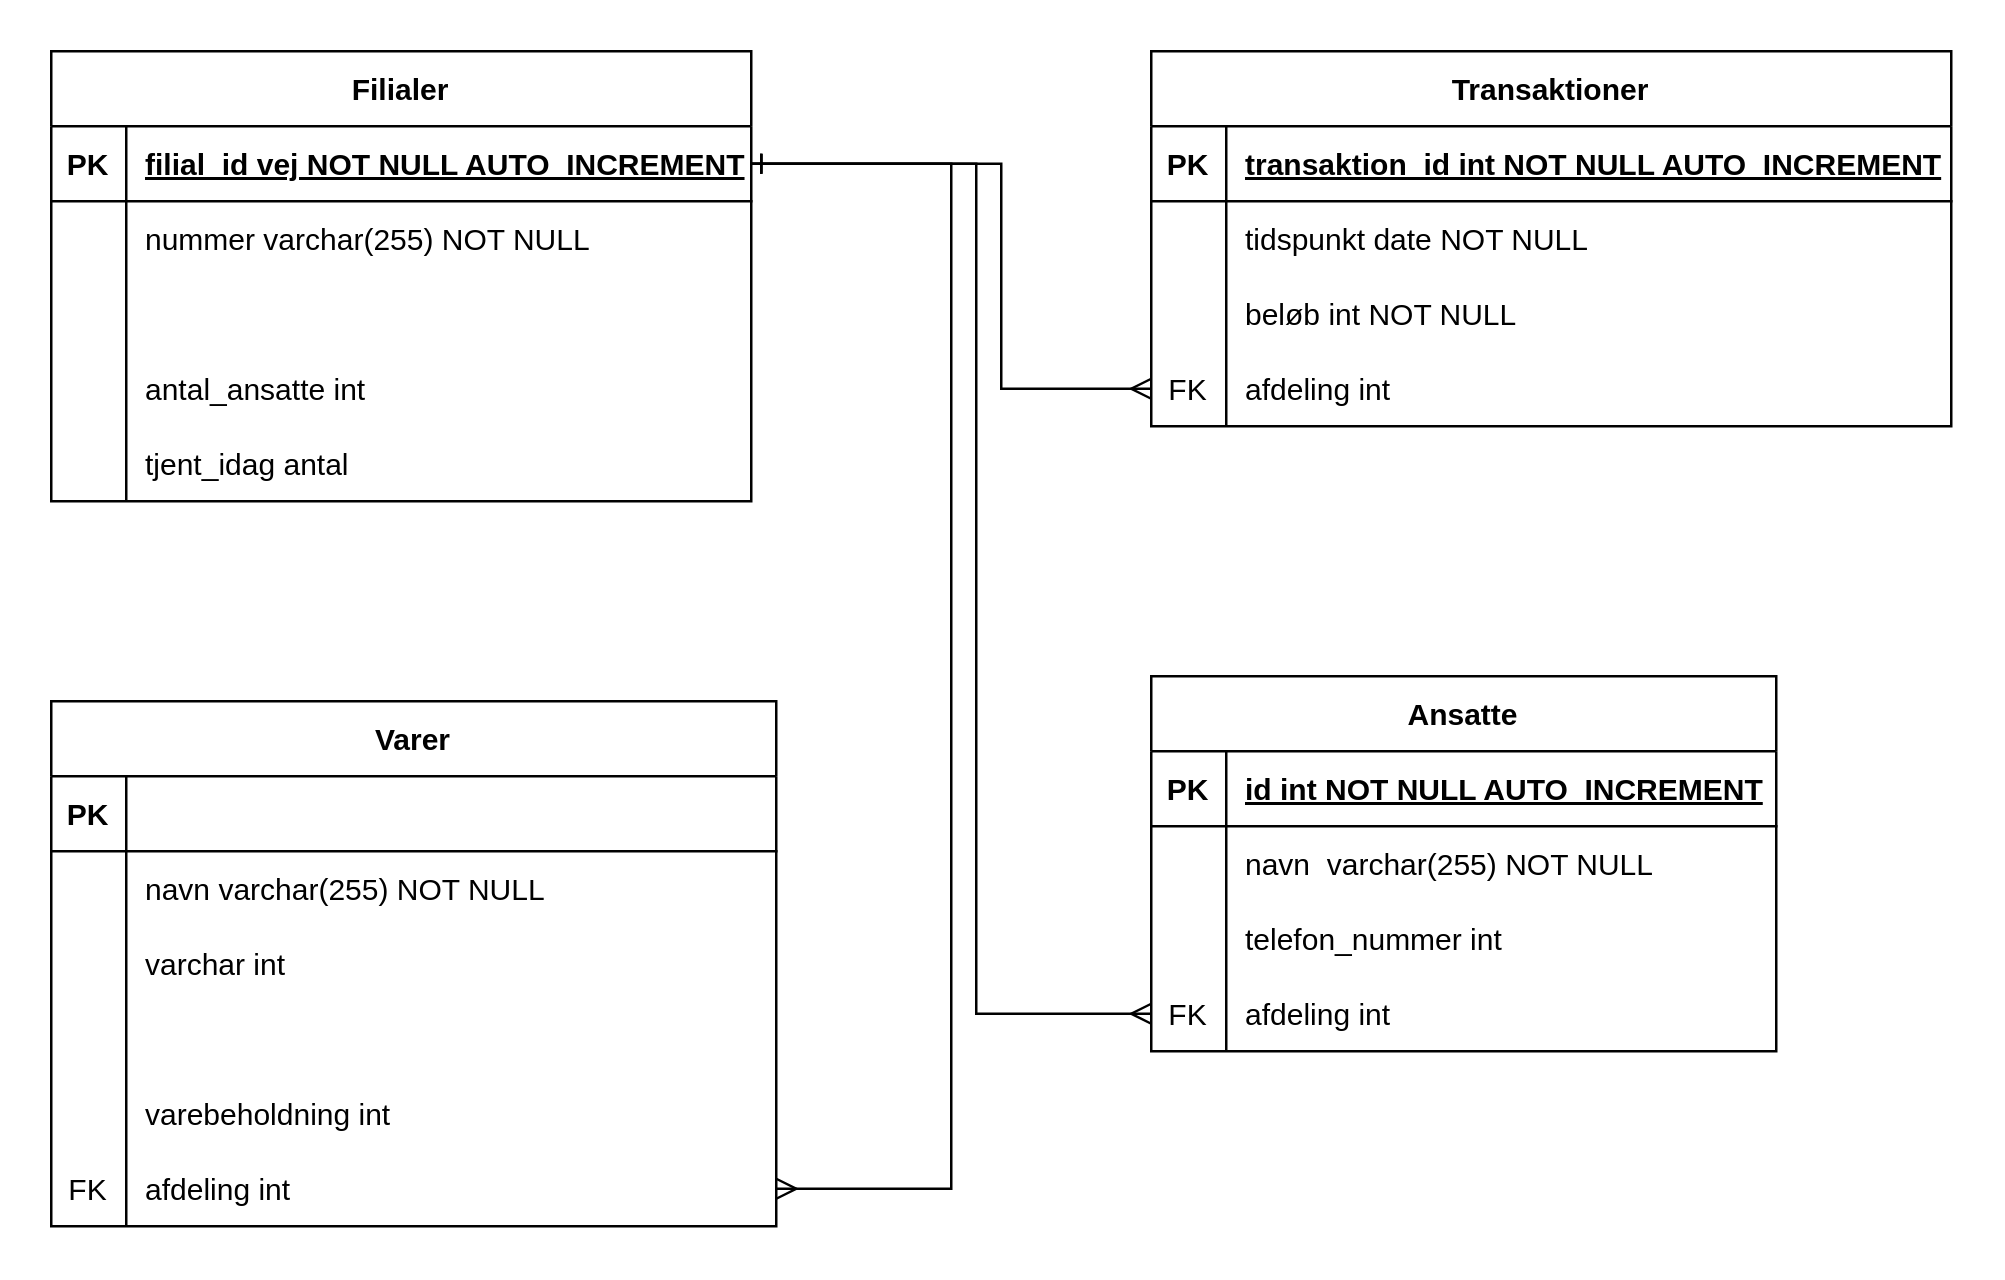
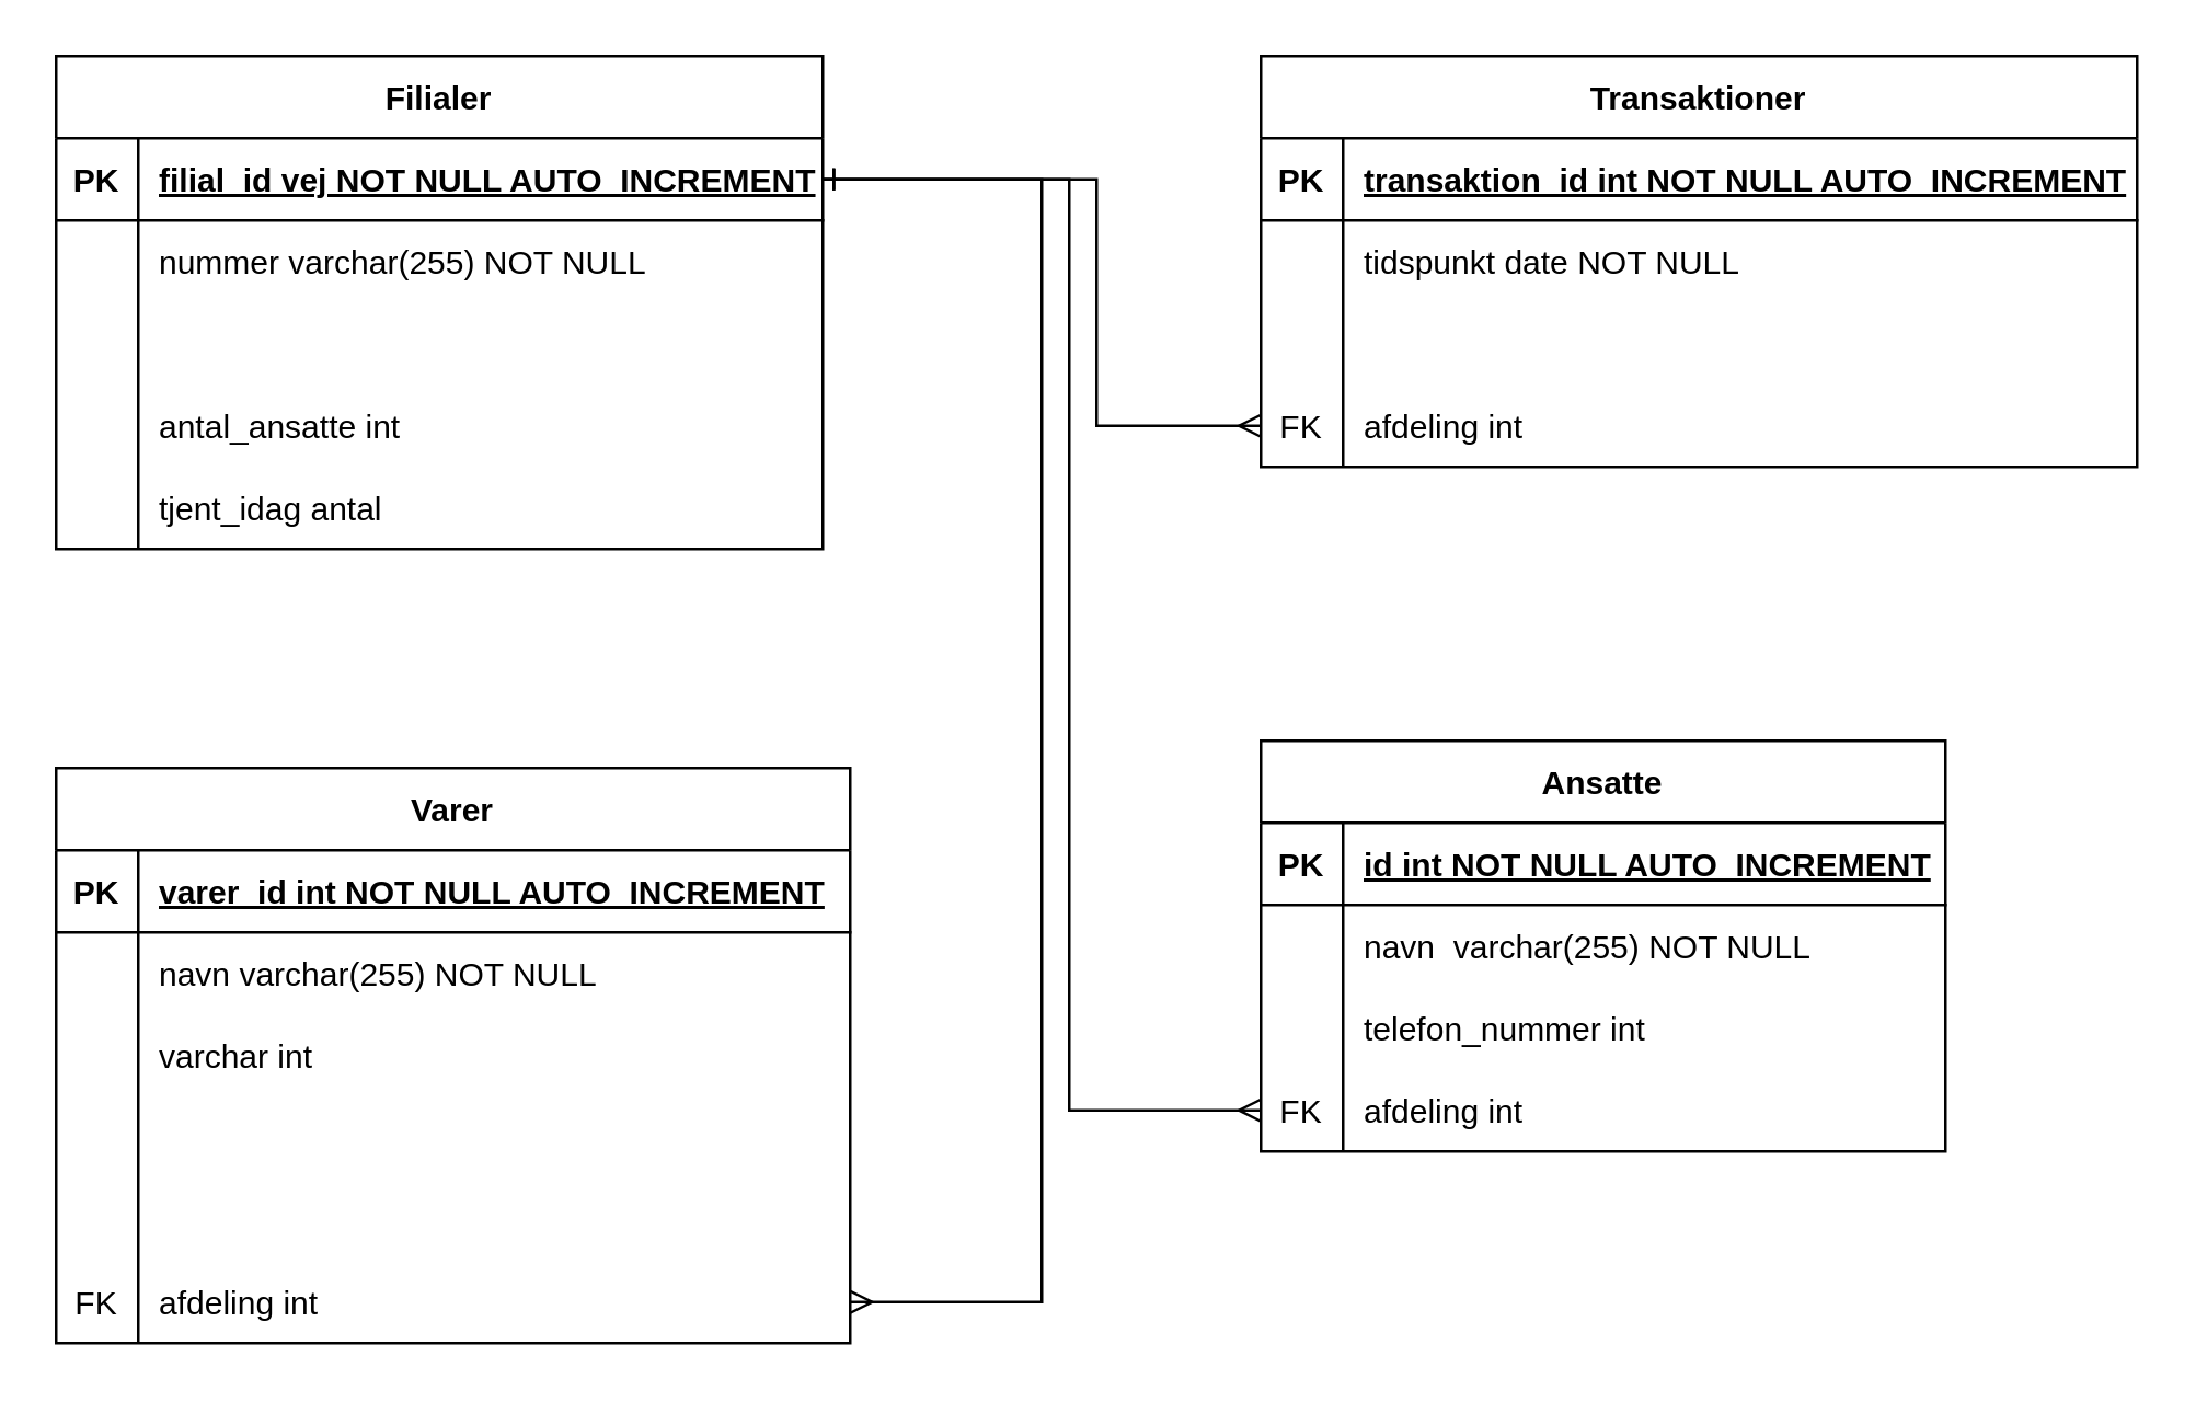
- <mxCell id="11" value="beløb int NOT NULL" style="shape=partialRectangle;overflow=hidden;connectable=0;fillColor=none;top=0;left=0;bottom=0;right=0;align=left;spacingLeft=6;" parent="9" vertex="1"><mxGeometry x="30" width="290" height="30" as="geometry" /></mxCell>
+ <mxCell id="46" value="varer_id int NOT NULL AUTO_INCREMENT" style="shape=partialRectangle;overflow=hidden;connectable=0;fillColor=none;top=0;left=0;bottom=0;right=0;align=left;spacingLeft=6;fontStyle=5;" parent="44" vertex="1"><mxGeometry x="30" width="260" height="30" as="geometry" /></mxCell>
- <mxCell id="57" value="varebeholdning int" style="shape=partialRectangle;overflow=hidden;connectable=0;fillColor=none;top=0;left=0;bottom=0;right=0;align=left;spacingLeft=6;" parent="55" vertex="1"><mxGeometry x="30" width="260" height="30" as="geometry" /></mxCell>
